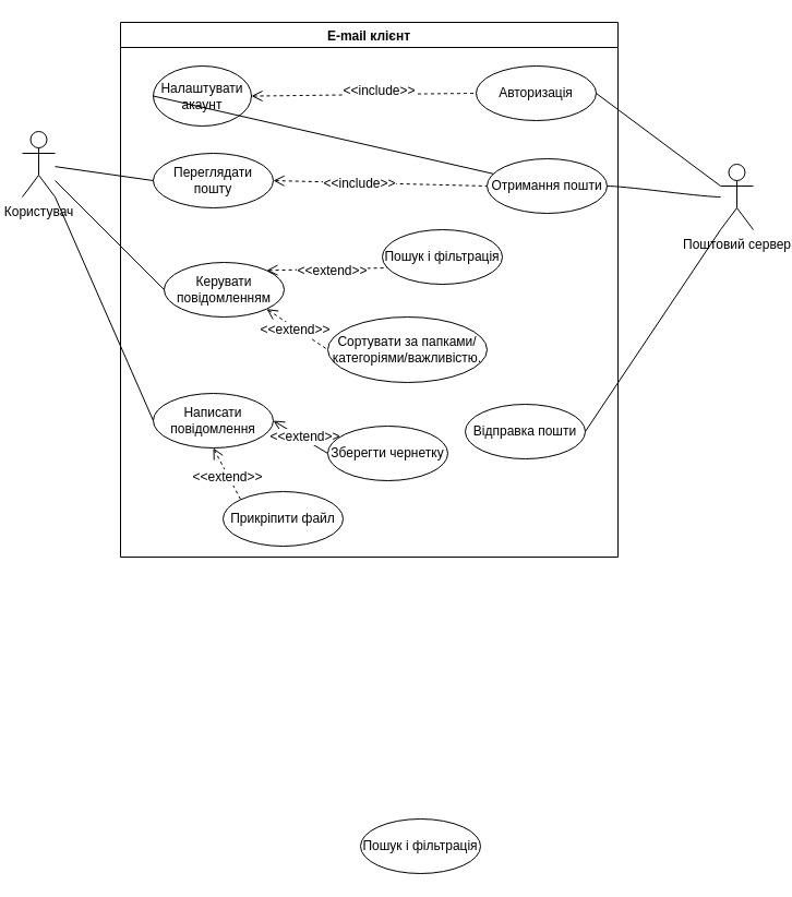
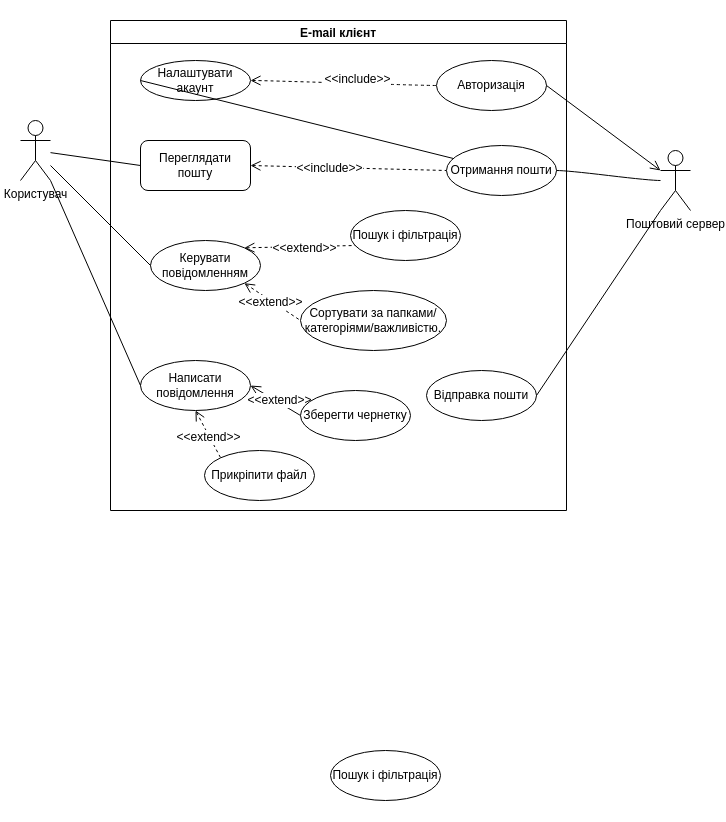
- <mxCell id="5" value="Налаштувати акаунт" style="ellipse;whiteSpace=wrap;html=1;align=center;newEdgeStyle={&quot;edgeStyle&quot;:&quot;entityRelationEdgeStyle&quot;,&quot;startArrow&quot;:&quot;none&quot;,&quot;endArrow&quot;:&quot;none&quot;,&quot;segment&quot;:10,&quot;curved&quot;:1,&quot;sourcePerimeterSpacing&quot;:0,&quot;targetPerimeterSpacing&quot;:0};treeFolding=1;treeMoving=1;" vertex="1" parent="2"><mxGeometry x="30" y="40" width="90" height="55" as="geometry" /></mxCell>
+ <mxCell id="5" value="Налаштувати акаунт" style="ellipse;whiteSpace=wrap;html=1;align=center;newEdgeStyle={&quot;edgeStyle&quot;:&quot;entityRelationEdgeStyle&quot;,&quot;startArrow&quot;:&quot;none&quot;,&quot;endArrow&quot;:&quot;none&quot;,&quot;segment&quot;:10,&quot;curved&quot;:1,&quot;sourcePerimeterSpacing&quot;:0,&quot;targetPerimeterSpacing&quot;:0};treeFolding=1;treeMoving=1;" vertex="1" parent="2"><mxGeometry x="30" y="40" width="110" height="40" as="geometry" /></mxCell>
- <mxCell id="8" value="Переглядати пошту" style="ellipse;whiteSpace=wrap;html=1;align=center;newEdgeStyle={&quot;edgeStyle&quot;:&quot;entityRelationEdgeStyle&quot;,&quot;startArrow&quot;:&quot;none&quot;,&quot;endArrow&quot;:&quot;none&quot;,&quot;segment&quot;:10,&quot;curved&quot;:1,&quot;sourcePerimeterSpacing&quot;:0,&quot;targetPerimeterSpacing&quot;:0};treeFolding=1;treeMoving=1;" vertex="1" parent="2"><mxGeometry x="30" y="120" width="110" height="50" as="geometry" /></mxCell>
+ <mxCell id="8" value="Переглядати пошту" style="whiteSpace=wrap;html=1;align=center;newEdgeStyle={&quot;edgeStyle&quot;:&quot;entityRelationEdgeStyle&quot;,&quot;startArrow&quot;:&quot;none&quot;,&quot;endArrow&quot;:&quot;none&quot;,&quot;segment&quot;:10,&quot;curved&quot;:1,&quot;sourcePerimeterSpacing&quot;:0,&quot;targetPerimeterSpacing&quot;:0};treeFolding=1;treeMoving=1;rounded=1;" vertex="1" parent="2"><mxGeometry x="30" y="120" width="110" height="50" as="geometry" /></mxCell>
- <mxCell id="34" style="rounded=0;orthogonalLoop=1;jettySize=auto;html=1;startArrow=none;endArrow=none;segment=10;sourcePerimeterSpacing=0;targetPerimeterSpacing=0;exitX=1;exitY=0.5;exitDx=0;exitDy=0;entryX=0;entryY=0.333;entryDx=0;entryDy=0;entryPerimeter=0;fontSize=12;startSize=8;endSize=8;" edge="1" parent="1" source="19" target="27"><mxGeometry relative="1" as="geometry" /></mxCell>
+ <mxCell id="34" style="rounded=0;orthogonalLoop=1;jettySize=auto;html=1;startArrow=none;endArrow=open;segment=10;sourcePerimeterSpacing=0;targetPerimeterSpacing=0;exitX=1;exitY=0.5;exitDx=0;exitDy=0;entryX=0;entryY=0.333;entryDx=0;entryDy=0;entryPerimeter=0;fontSize=12;startSize=8;endSize=8;" edge="1" parent="1" source="19" target="27"><mxGeometry relative="1" as="geometry" /></mxCell>
